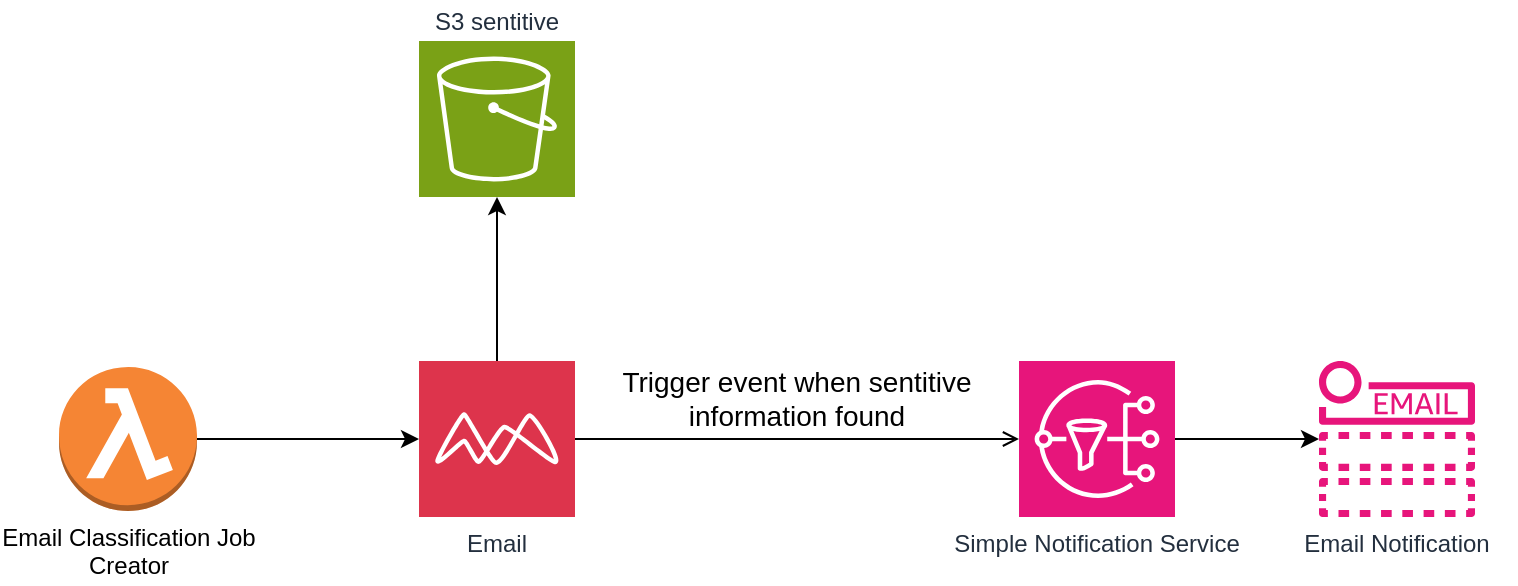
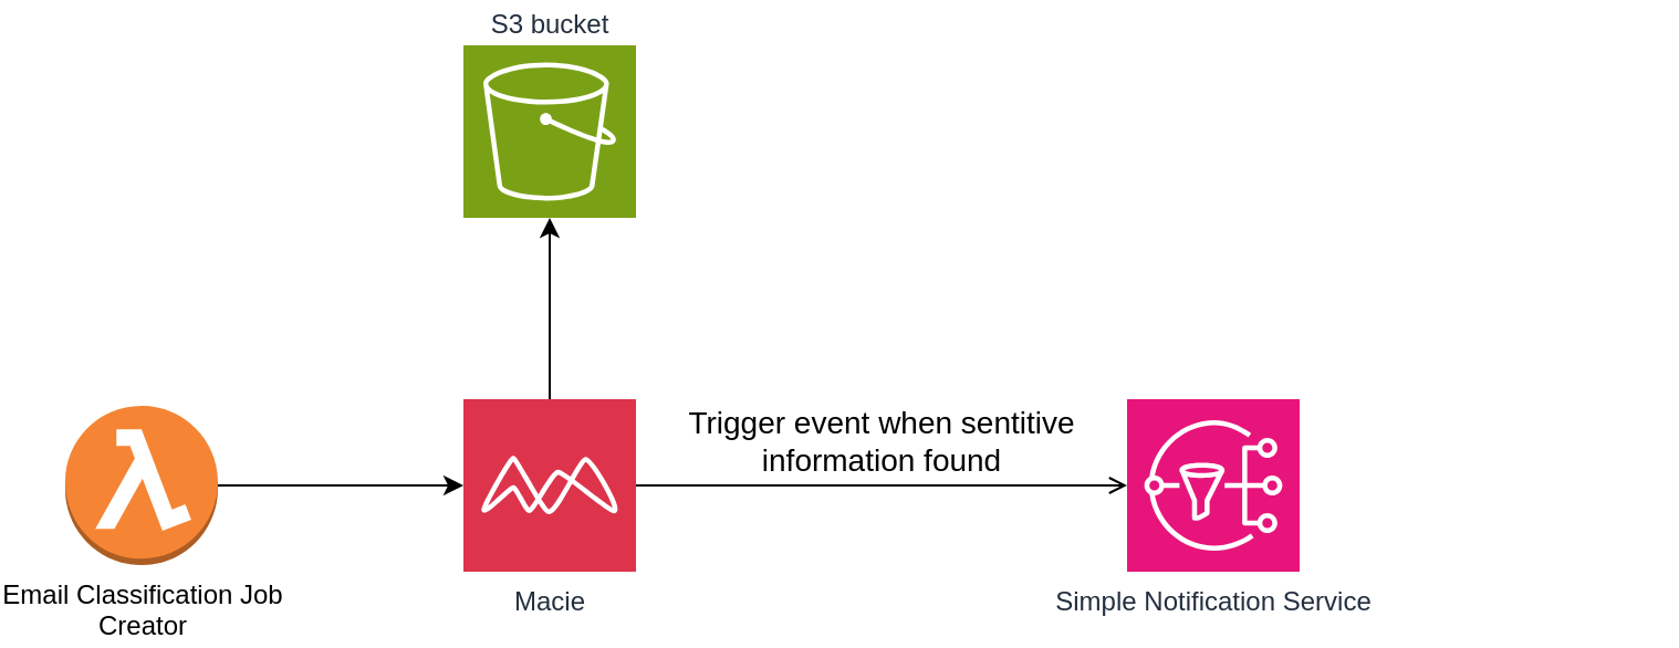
- <mxCell id="7" value="S3 sentitive" style="sketch=0;points=[[0,0,0],[0.25,0,0],[0.5,0,0],[0.75,0,0],[1,0,0],[0,1,0],[0.25,1,0],[0.5,1,0],[0.75,1,0],[1,1,0],[0,0.25,0],[0,0.5,0],[0,0.75,0],[1,0.25,0],[1,0.5,0],[1,0.75,0]];outlineConnect=0;fontColor=#232F3E;fillColor=#7AA116;strokeColor=#ffffff;dashed=0;verticalLabelPosition=top;verticalAlign=bottom;align=center;html=1;fontSize=12;fontStyle=0;aspect=fixed;shape=mxgraph.aws4.resourceIcon;resIcon=mxgraph.aws4.s3;labelPosition=center;" vertex="1" parent="1"><mxGeometry x="200" y="20" width="78" height="78" as="geometry" /></mxCell>
+ <mxCell id="7" value="S3 bucket" style="sketch=0;points=[[0,0,0],[0.25,0,0],[0.5,0,0],[0.75,0,0],[1,0,0],[0,1,0],[0.25,1,0],[0.5,1,0],[0.75,1,0],[1,1,0],[0,0.25,0],[0,0.5,0],[0,0.75,0],[1,0.25,0],[1,0.5,0],[1,0.75,0]];outlineConnect=0;fontColor=#232F3E;fillColor=#7AA116;strokeColor=#ffffff;dashed=0;verticalLabelPosition=top;verticalAlign=bottom;align=center;html=1;fontSize=12;fontStyle=0;aspect=fixed;shape=mxgraph.aws4.resourceIcon;resIcon=mxgraph.aws4.s3;labelPosition=center;" vertex="1" parent="1"><mxGeometry x="200" y="20" width="78" height="78" as="geometry" /></mxCell>
- <mxCell id="8" style="edgeStyle=orthogonalEdgeStyle;rounded=0;orthogonalLoop=1;jettySize=auto;html=1;" edge="1" parent="1" source="9" target="10"><mxGeometry relative="1" as="geometry" /></mxCell>
- <mxCell id="10" value="Email Notification" style="sketch=0;outlineConnect=0;fontColor=#232F3E;gradientColor=none;fillColor=#E7157B;strokeColor=none;dashed=0;verticalLabelPosition=bottom;verticalAlign=top;align=center;html=1;fontSize=12;fontStyle=0;aspect=fixed;pointerEvents=1;shape=mxgraph.aws4.email_notification;" vertex="1" parent="1"><mxGeometry x="650" y="180" width="78" height="78" as="geometry" /></mxCell>
- <mxCell id="4" value="Email" style="sketch=0;points=[[0,0,0],[0.25,0,0],[0.5,0,0],[0.75,0,0],[1,0,0],[0,1,0],[0.25,1,0],[0.5,1,0],[0.75,1,0],[1,1,0],[0,0.25,0],[0,0.5,0],[0,0.75,0],[1,0.25,0],[1,0.5,0],[1,0.75,0]];outlineConnect=0;fontColor=#232F3E;fillColor=#DD344C;strokeColor=#ffffff;dashed=0;verticalLabelPosition=bottom;verticalAlign=top;align=center;html=1;fontSize=12;fontStyle=0;aspect=fixed;shape=mxgraph.aws4.resourceIcon;resIcon=mxgraph.aws4.macie;" vertex="1" parent="1"><mxGeometry x="200" y="180" width="78" height="78" as="geometry" /></mxCell>
+ <mxCell id="4" value="Macie" style="sketch=0;points=[[0,0,0],[0.25,0,0],[0.5,0,0],[0.75,0,0],[1,0,0],[0,1,0],[0.25,1,0],[0.5,1,0],[0.75,1,0],[1,1,0],[0,0.25,0],[0,0.5,0],[0,0.75,0],[1,0.25,0],[1,0.5,0],[1,0.75,0]];outlineConnect=0;fontColor=#232F3E;fillColor=#DD344C;strokeColor=#ffffff;dashed=0;verticalLabelPosition=bottom;verticalAlign=top;align=center;html=1;fontSize=12;fontStyle=0;aspect=fixed;shape=mxgraph.aws4.resourceIcon;resIcon=mxgraph.aws4.macie;" vertex="1" parent="1"><mxGeometry x="200" y="180" width="78" height="78" as="geometry" /></mxCell>
